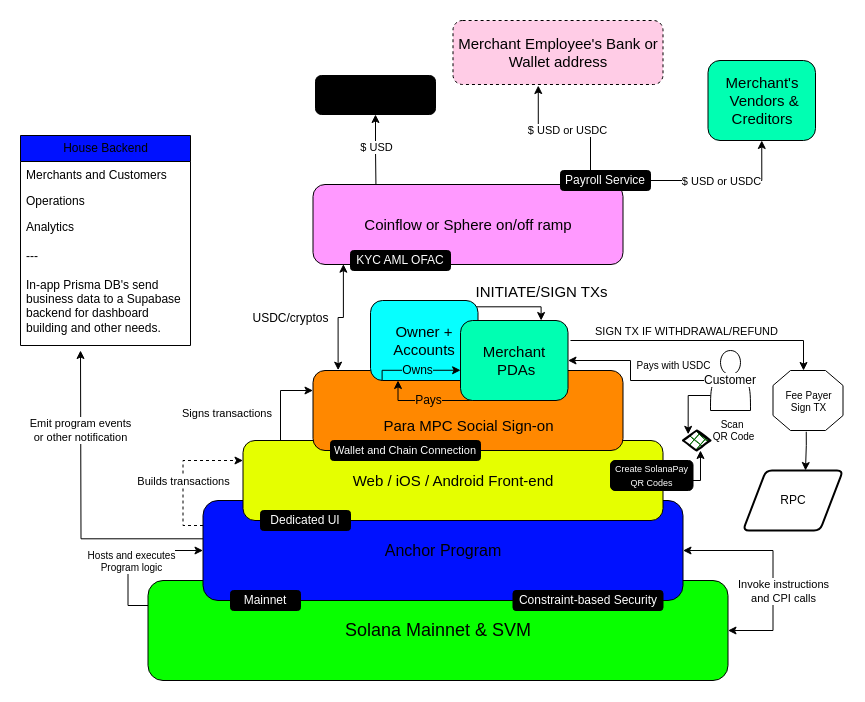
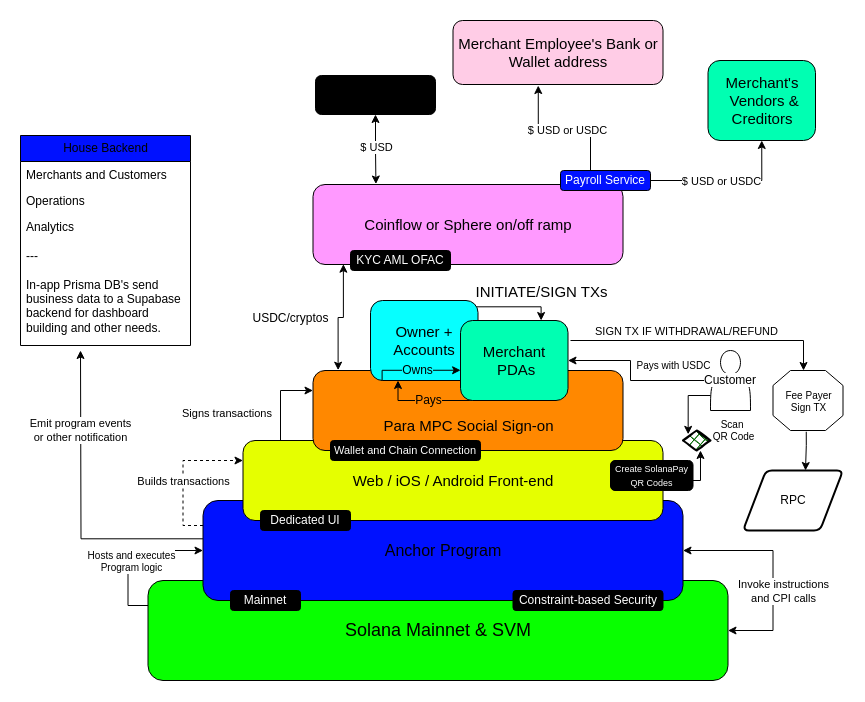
- <mxCell id="48" value="&lt;font color=&quot;#000000&quot;&gt;&lt;span style=&quot;font-size: 15px;&quot;&gt;Merchant Employee's Bank or Wallet address&lt;/span&gt;&lt;/font&gt;" style="rounded=1;whiteSpace=wrap;html=1;fillColor=#FFCCE6;dashed=1;" parent="1" vertex="1"><mxGeometry x="452.5" y="20" width="210" height="64" as="geometry" /></mxCell>
+ <mxCell id="48" value="&lt;font color=&quot;#000000&quot;&gt;&lt;span style=&quot;font-size: 15px;&quot;&gt;Merchant Employee's Bank or Wallet address&lt;/span&gt;&lt;/font&gt;" style="rounded=1;whiteSpace=wrap;html=1;fillColor=#FFCCE6;" parent="1" vertex="1"><mxGeometry x="452.5" y="20" width="210" height="64" as="geometry" /></mxCell>
- <mxCell id="46" style="edgeStyle=orthogonalEdgeStyle;rounded=0;orthogonalLoop=1;jettySize=auto;html=1;entryX=0.203;entryY=-0.006;entryDx=0;entryDy=0;entryPerimeter=0;startArrow=classic;startFill=1;endArrow=none;" parent="1" source="32" target="29" edge="1"><mxGeometry relative="1" as="geometry" /></mxCell>
+ <mxCell id="46" style="edgeStyle=orthogonalEdgeStyle;rounded=0;orthogonalLoop=1;jettySize=auto;html=1;entryX=0.203;entryY=-0.006;entryDx=0;entryDy=0;entryPerimeter=0;startArrow=classic;startFill=1;" parent="1" source="32" target="29" edge="1"><mxGeometry relative="1" as="geometry" /></mxCell>
- <mxCell id="51" value="&lt;font&gt;Payroll Service&lt;/font&gt;" style="rounded=1;whiteSpace=wrap;html=1;fillColor=#000000;fontColor=#FFFFFF;" parent="1" vertex="1"><mxGeometry x="560" y="170" width="90" height="20" as="geometry" /></mxCell>
+ <mxCell id="51" value="&lt;font&gt;Payroll Service&lt;/font&gt;" style="rounded=1;whiteSpace=wrap;html=1;fillColor=#0011ff;fontColor=#FFFFFF;" parent="1" vertex="1"><mxGeometry x="560" y="170" width="90" height="20" as="geometry" /></mxCell>
